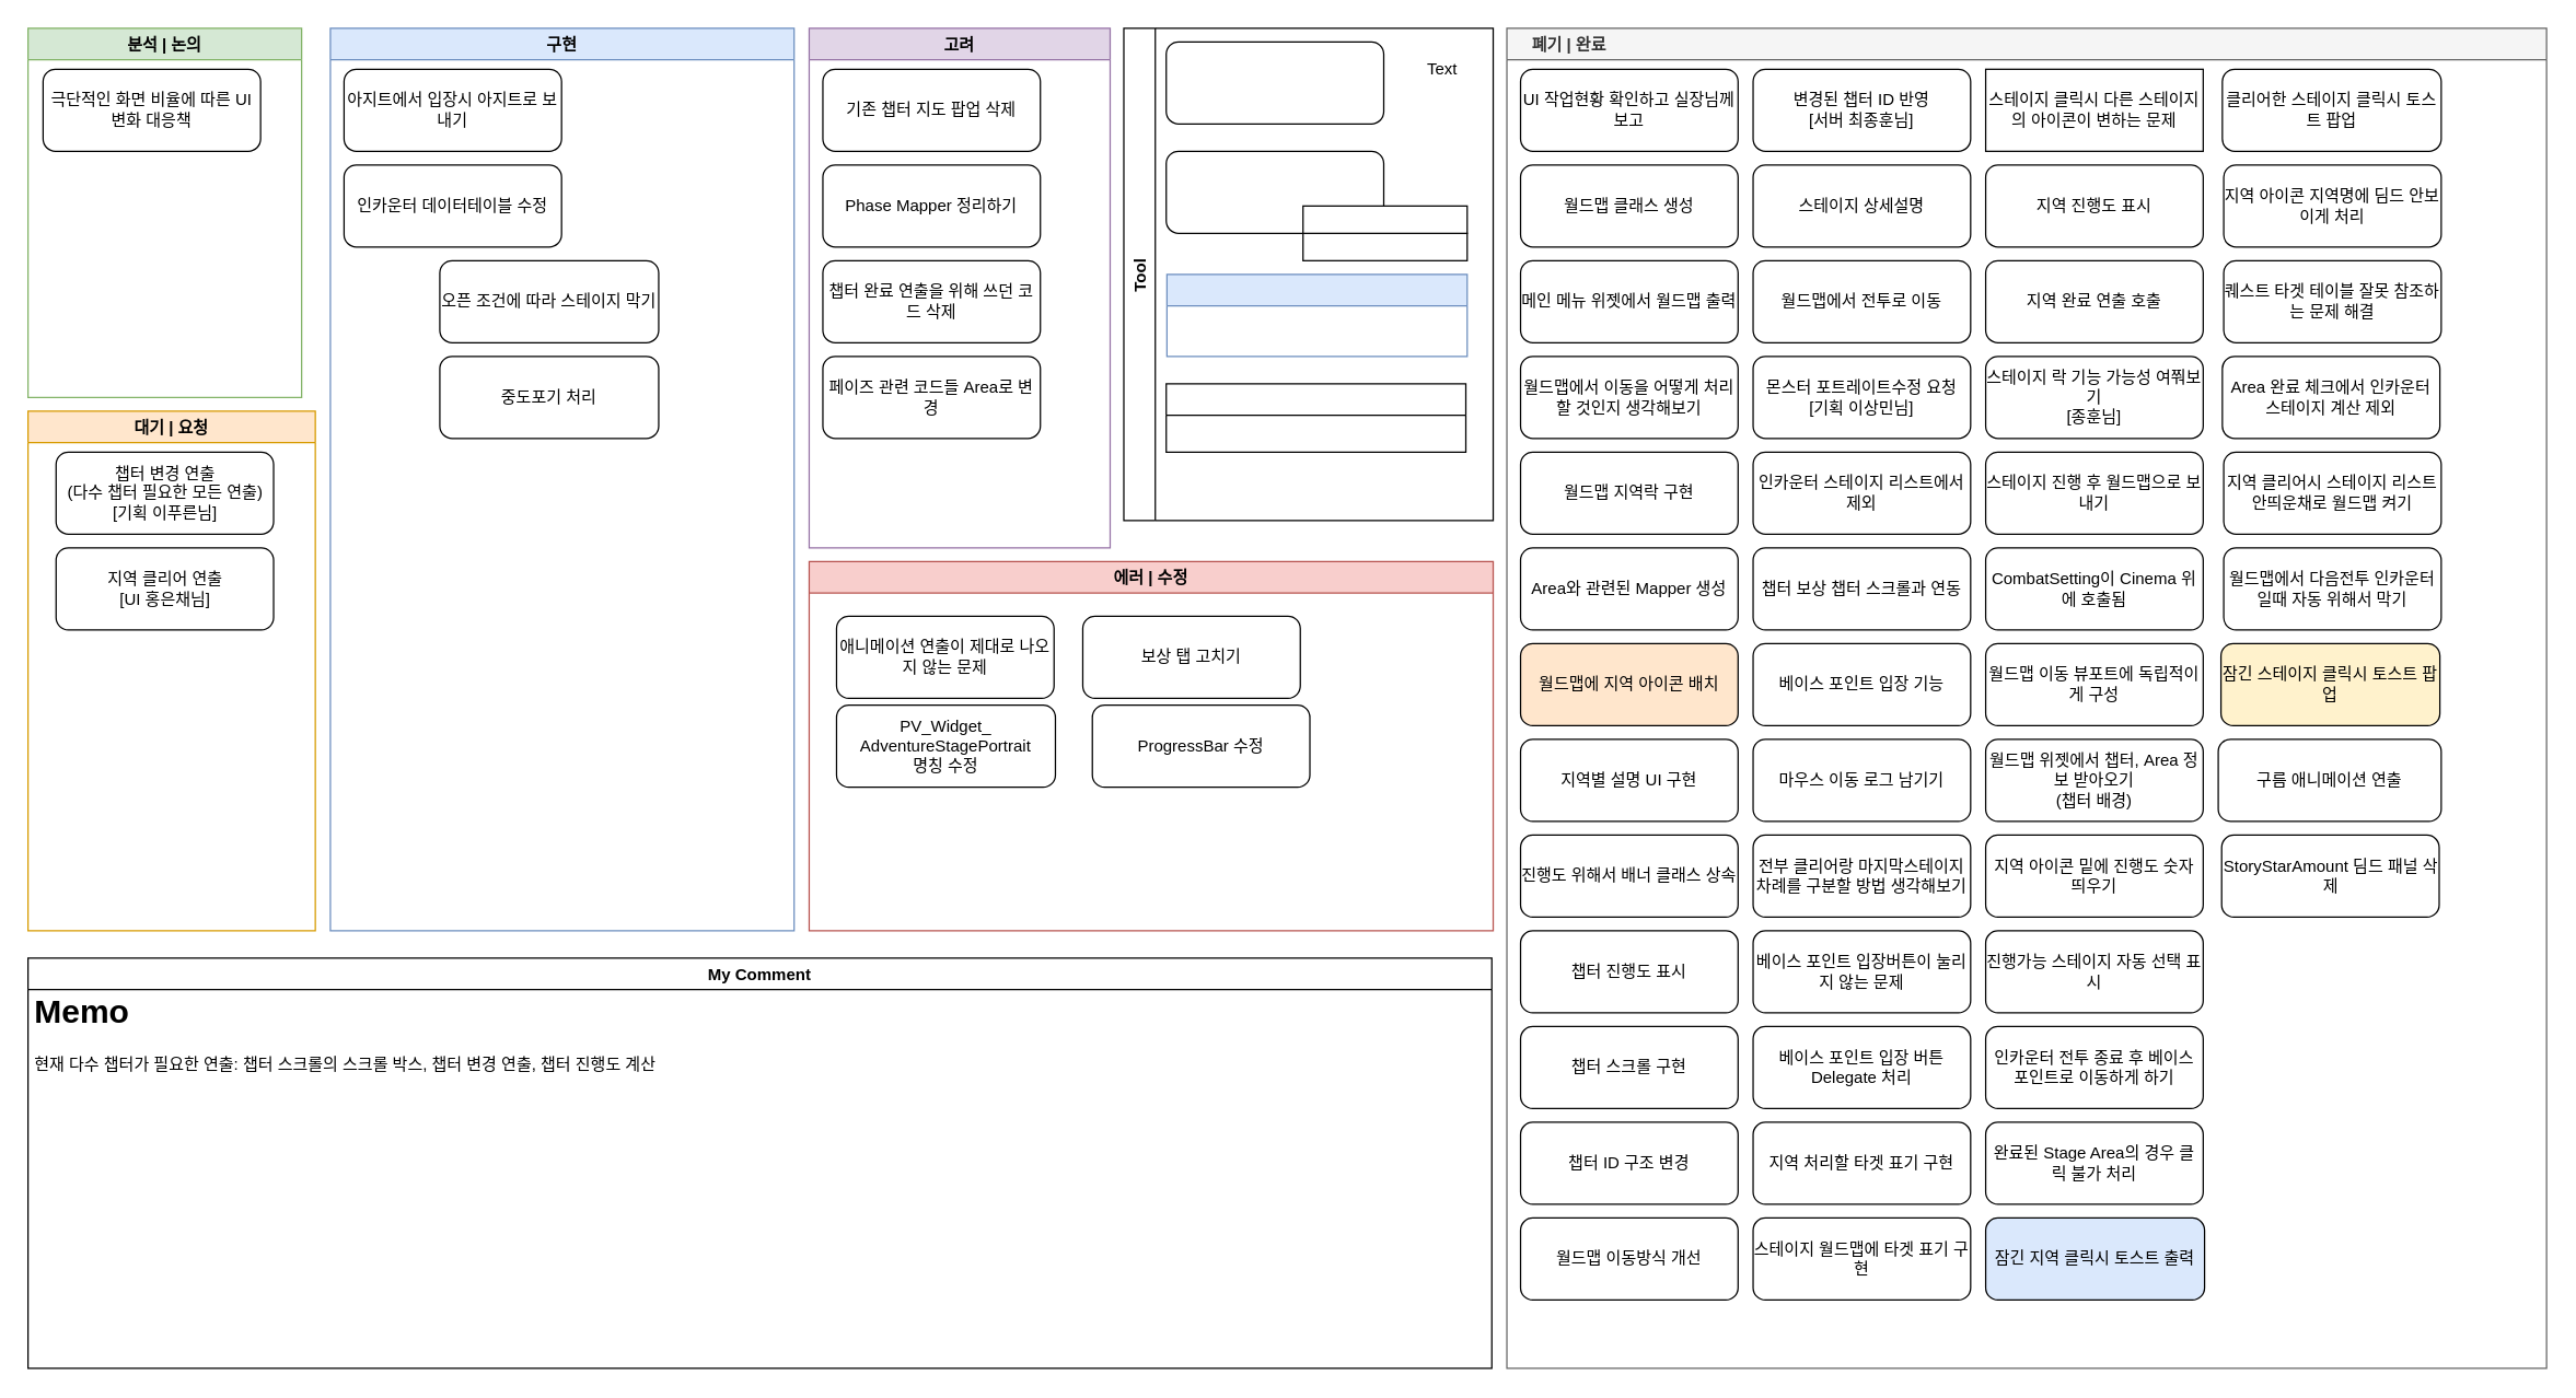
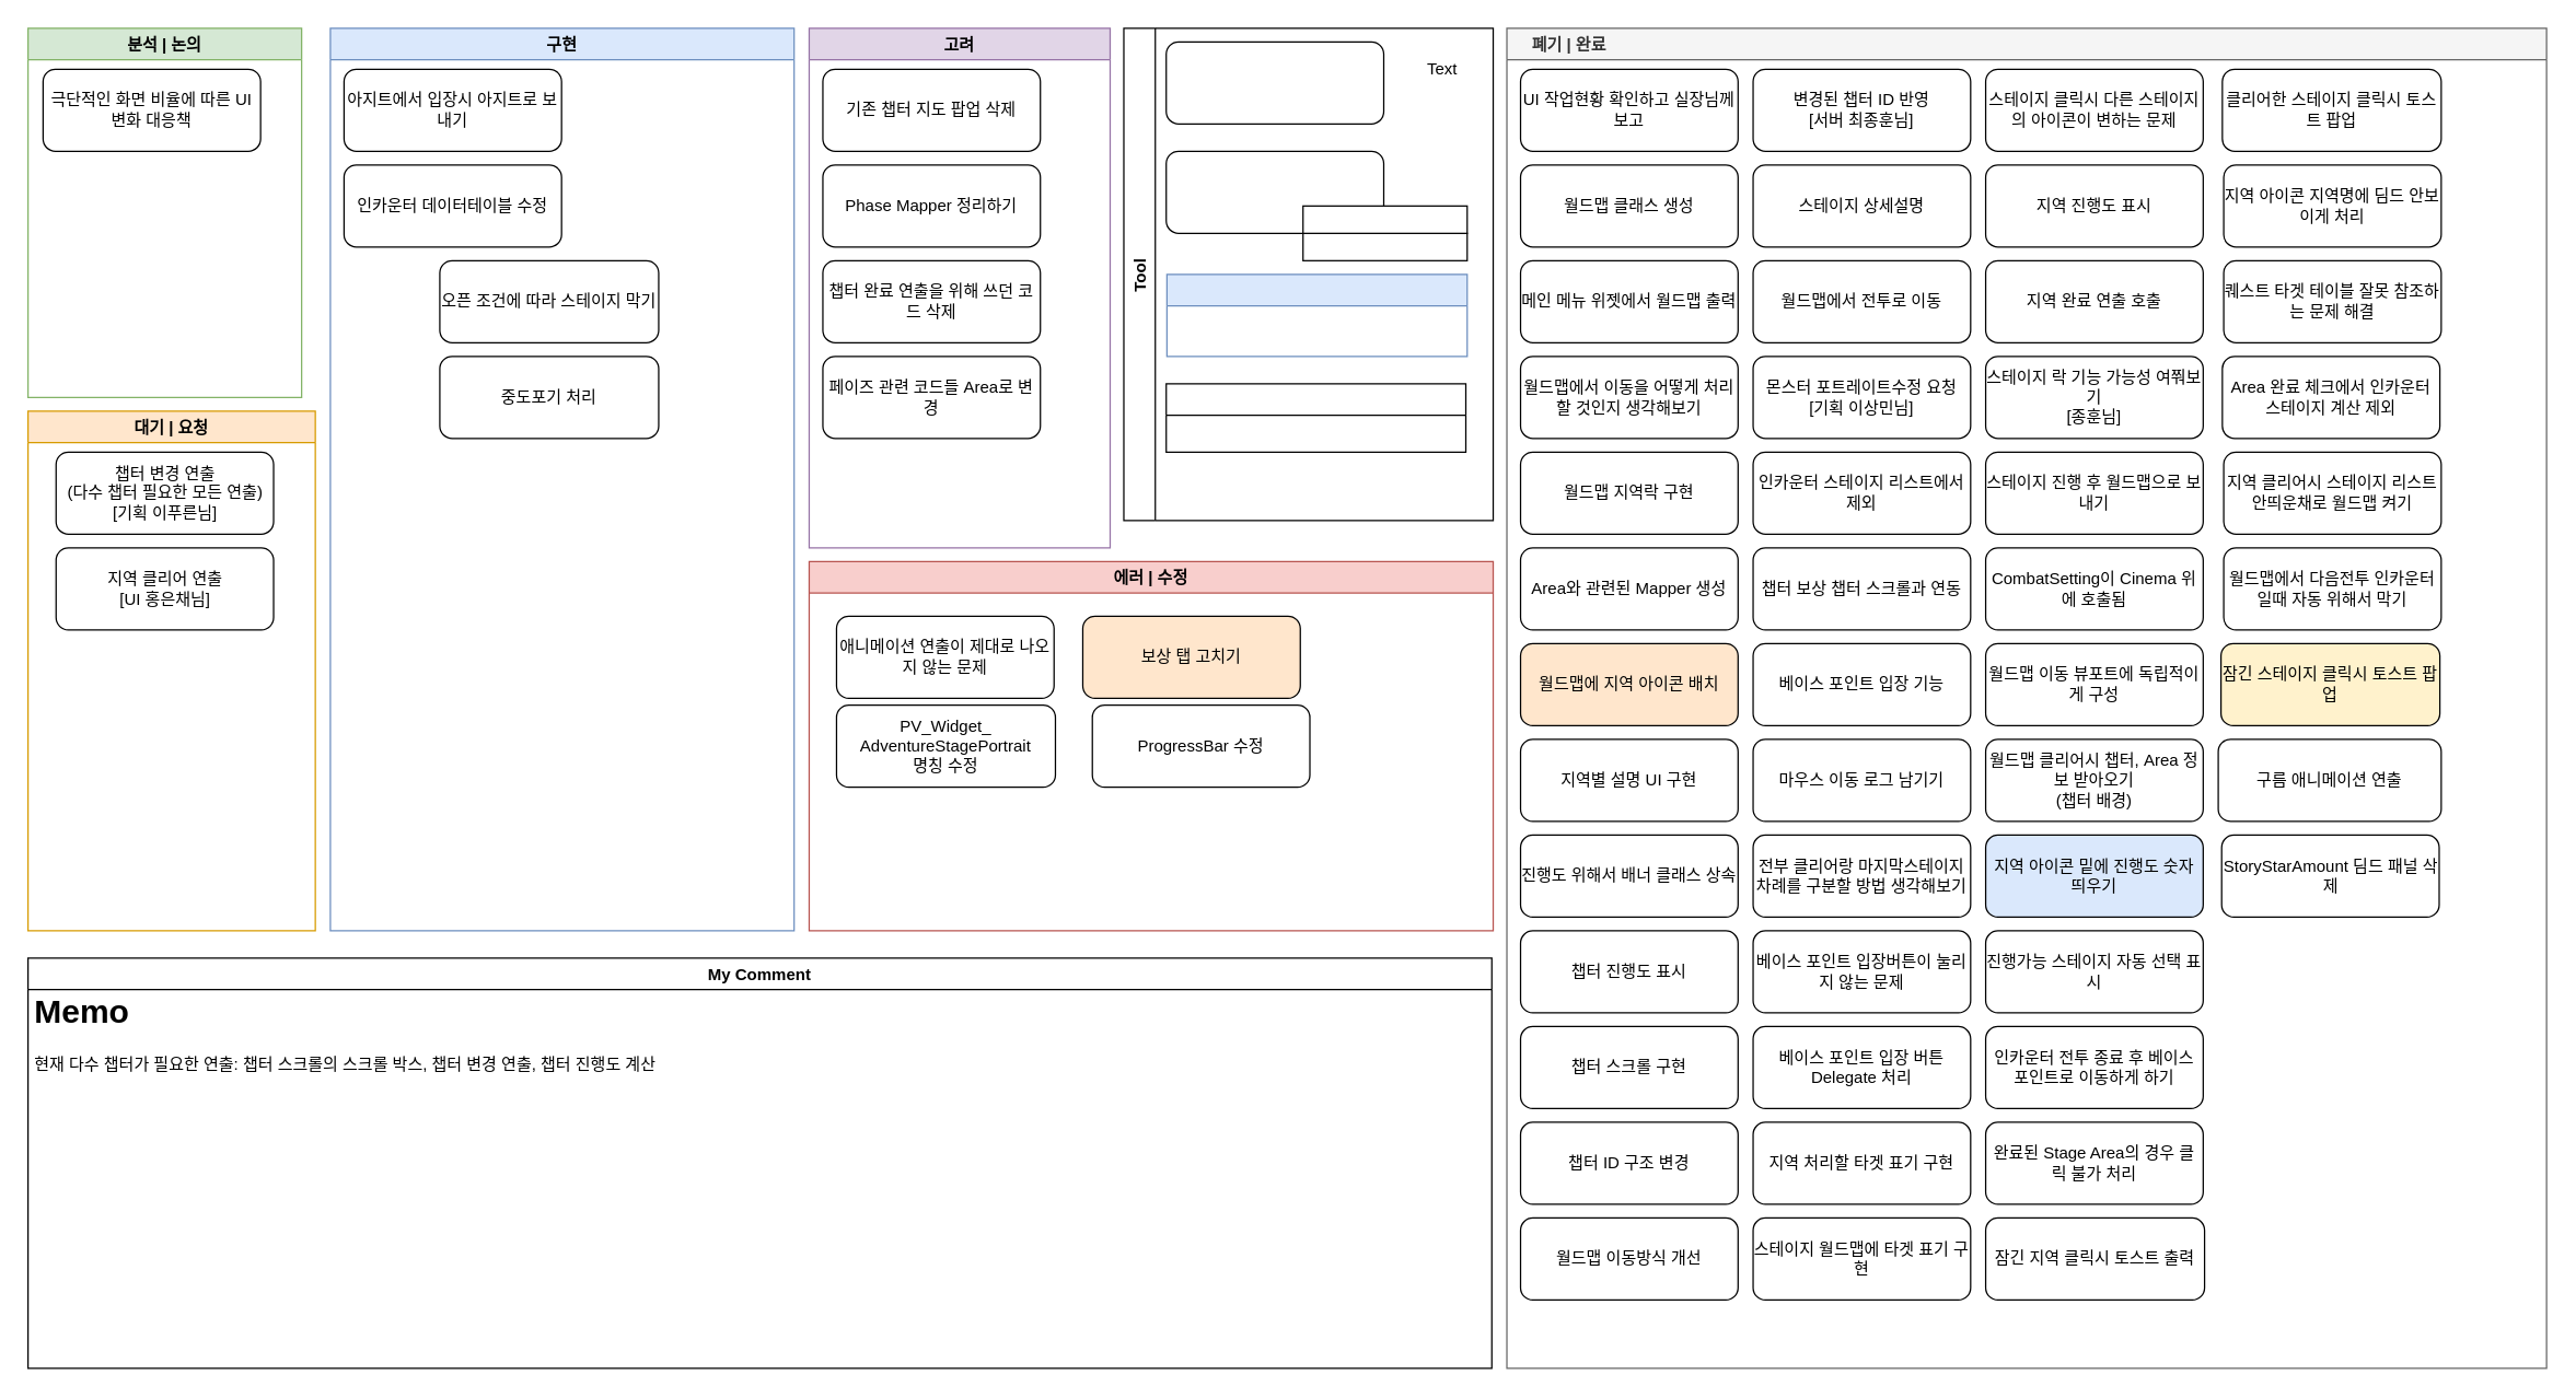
- <mxCell id="49" value="스테이지 클릭시 다른 스테이지의 아이콘이 변하는 문제" style="whiteSpace=wrap;html=1;rounded=0;" parent="22" vertex="1"><mxGeometry x="350" y="30" width="159" height="60" as="geometry" /></mxCell>
+ <mxCell id="49" value="스테이지 클릭시 다른 스테이지의 아이콘이 변하는 문제" style="rounded=1;whiteSpace=wrap;html=1;" parent="22" vertex="1"><mxGeometry x="350" y="30" width="159" height="60" as="geometry" /></mxCell>
- <mxCell id="19" value="보상 탭 고치기" style="rounded=1;whiteSpace=wrap;html=1;" parent="17" vertex="1"><mxGeometry x="200" y="40" width="159" height="60" as="geometry" /></mxCell>
+ <mxCell id="19" value="보상 탭 고치기" style="rounded=1;whiteSpace=wrap;html=1;fillColor=#ffe6cc;" parent="17" vertex="1"><mxGeometry x="200" y="40" width="159" height="60" as="geometry" /></mxCell>
- <mxCell id="56" value="월드맵 위젯에서 챕터, Area 정보 받아오기&lt;br&gt;(챕터 배경)" style="rounded=1;whiteSpace=wrap;html=1;" parent="22" vertex="1"><mxGeometry x="350" y="520" width="159" height="60" as="geometry" /></mxCell>
+ <mxCell id="56" value="월드맵 클리어시 챕터, Area 정보 받아오기&lt;br&gt;(챕터 배경)" style="rounded=1;whiteSpace=wrap;html=1;" parent="22" vertex="1"><mxGeometry x="350" y="520" width="159" height="60" as="geometry" /></mxCell>
- <mxCell id="57" value="지역 아이콘 밑에 진행도 숫자 띄우기" style="rounded=1;whiteSpace=wrap;html=1;" parent="22" vertex="1"><mxGeometry x="350" y="590" width="159" height="60" as="geometry" /></mxCell>
+ <mxCell id="57" value="지역 아이콘 밑에 진행도 숫자 띄우기" style="rounded=1;whiteSpace=wrap;html=1;fillColor=#dae8fc;" parent="22" vertex="1"><mxGeometry x="350" y="590" width="159" height="60" as="geometry" /></mxCell>
- <mxCell id="61" value="잠긴 지역 클릭시 토스트 출력" style="rounded=1;whiteSpace=wrap;html=1;fillColor=#dae8fc;" parent="22" vertex="1"><mxGeometry x="350" y="870" width="160" height="60" as="geometry" /></mxCell>
+ <mxCell id="61" value="잠긴 지역 클릭시 토스트 출력" style="rounded=1;whiteSpace=wrap;html=1;" parent="22" vertex="1"><mxGeometry x="350" y="870" width="160" height="60" as="geometry" /></mxCell>
